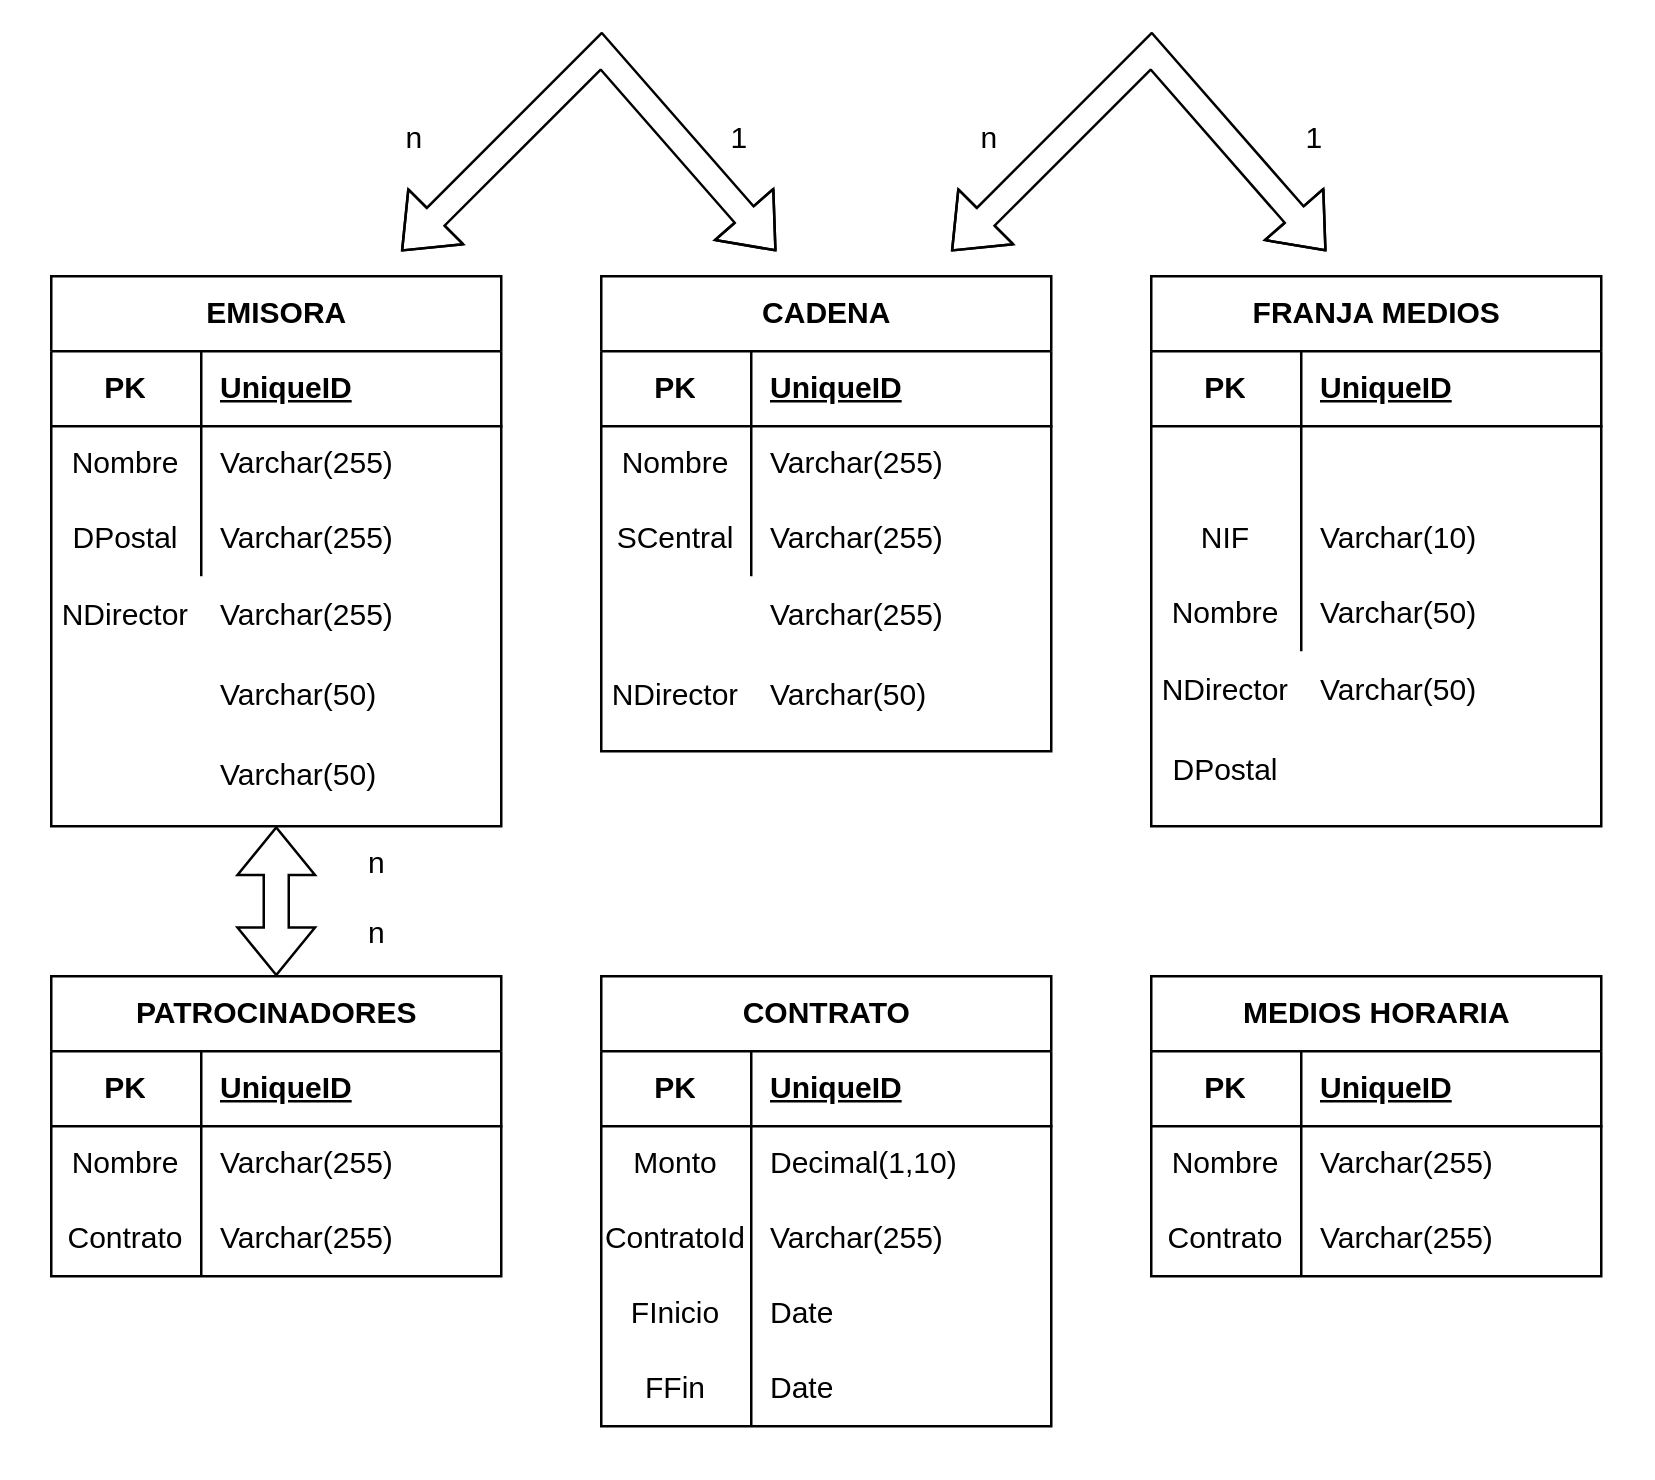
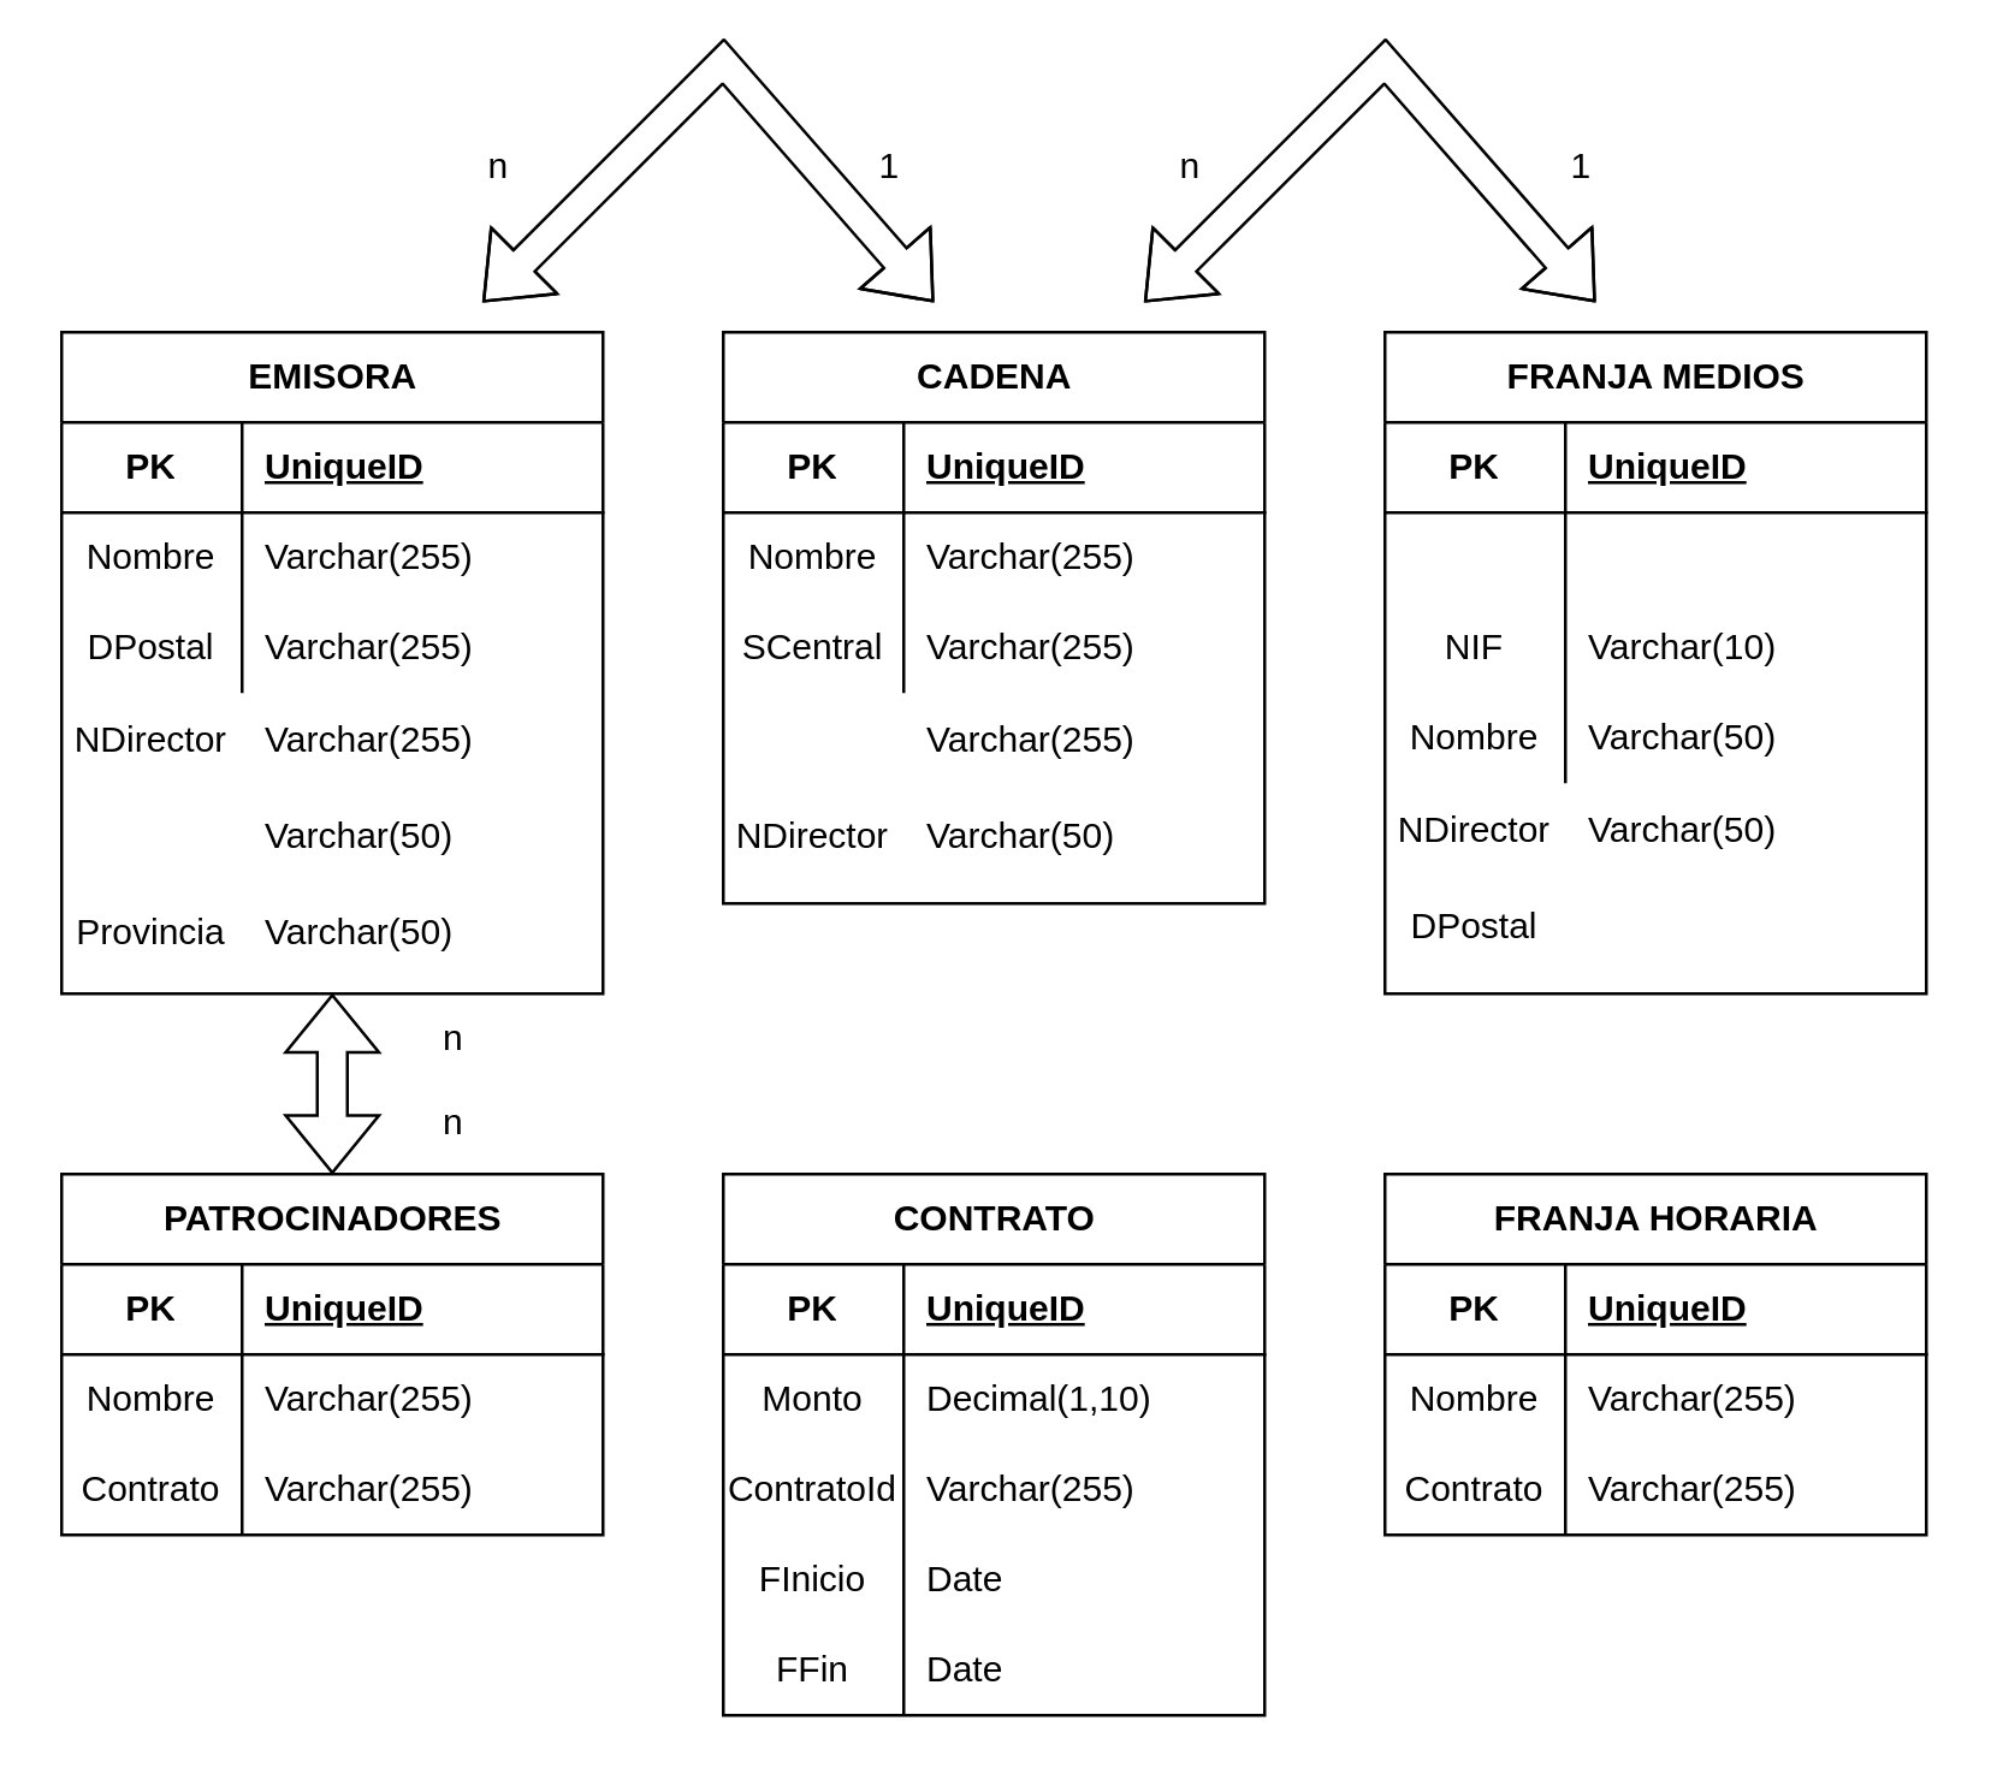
+ <mxCell id="15" value="Provincia" style="shape=partialRectangle;connectable=0;fillColor=none;top=0;left=0;bottom=0;right=0;editable=1;overflow=hidden;whiteSpace=wrap;html=1;" vertex="1" parent="1"><mxGeometry x="20" y="294" width="60" height="32" as="geometry"><mxRectangle width="60" height="30" as="alternateBounds" /></mxGeometry></mxCell>
- <mxCell id="72" value="MEDIOS HORARIA" style="shape=table;startSize=30;container=1;collapsible=1;childLayout=tableLayout;fixedRows=1;rowLines=0;fontStyle=1;align=center;resizeLast=1;html=1;" vertex="1" parent="1"><mxGeometry x="460" y="390" width="180" height="120" as="geometry" /></mxCell>
+ <mxCell id="72" value="FRANJA HORARIA" style="shape=table;startSize=30;container=1;collapsible=1;childLayout=tableLayout;fixedRows=1;rowLines=0;fontStyle=1;align=center;resizeLast=1;html=1;" vertex="1" parent="1"><mxGeometry x="460" y="390" width="180" height="120" as="geometry" /></mxCell>
